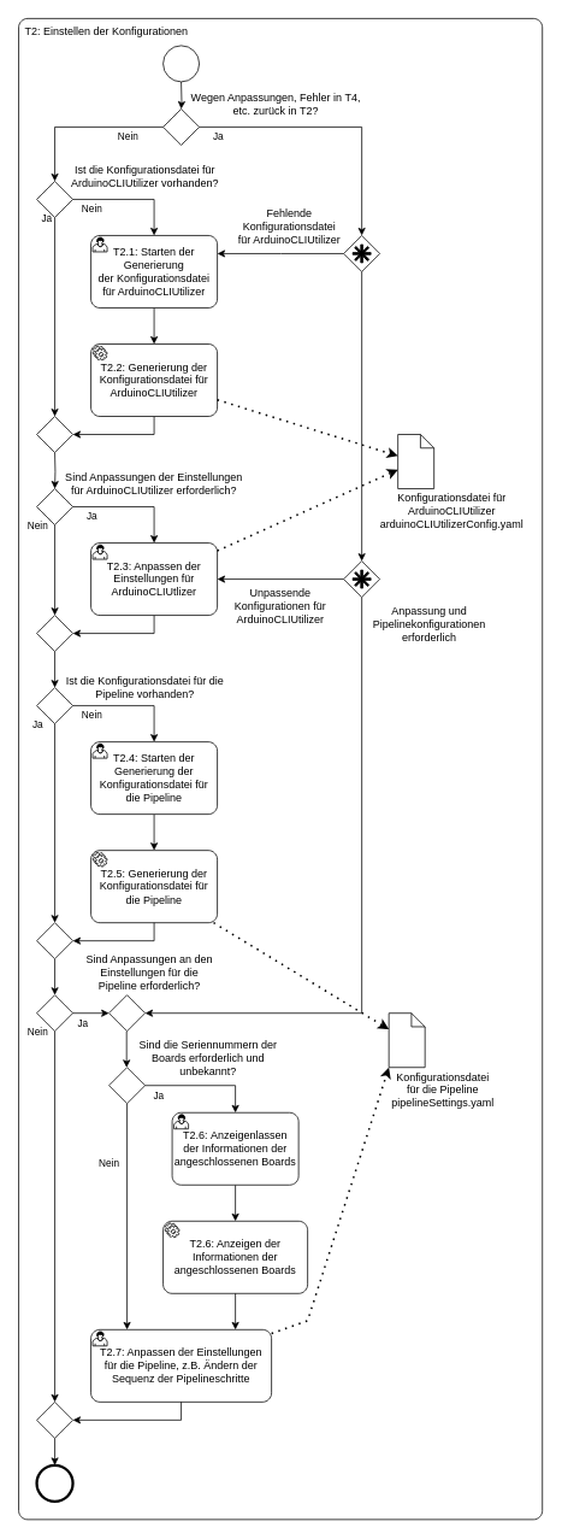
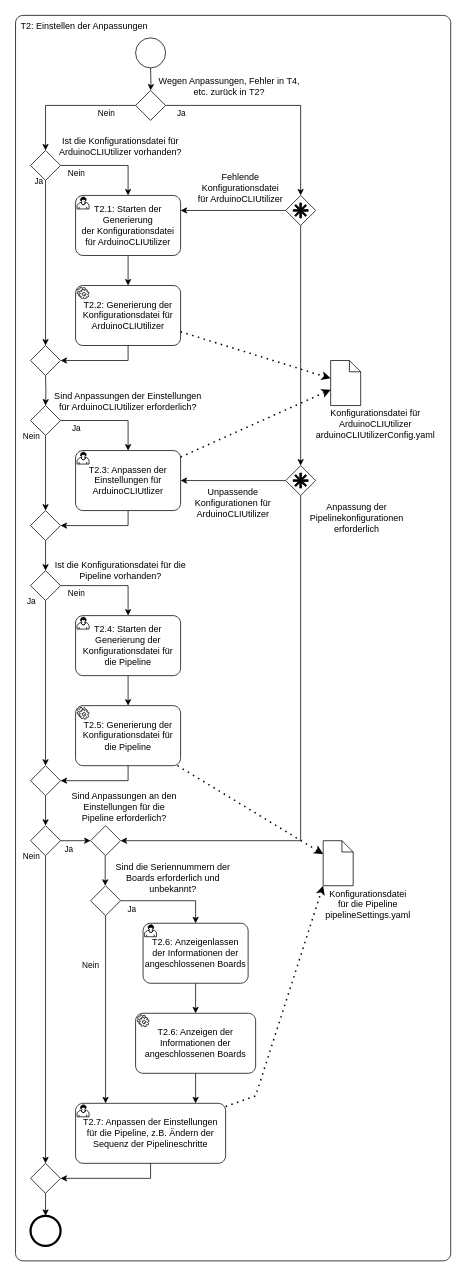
- <mxCell id="2" value="T2: Einstellen der Konfigurationen" style="points=[[0.25,0,0],[0.5,0,0],[0.75,0,0],[1,0.25,0],[1,0.5,0],[1,0.75,0],[0.75,1,0],[0.5,1,0],[0.25,1,0],[0,0.75,0],[0,0.5,0],[0,0.25,0]];shape=mxgraph.bpmn.task;whiteSpace=wrap;rectStyle=rounded;size=10;html=1;container=1;expand=0;collapsible=0;taskMarker=abstract;strokeColor=default;align=left;verticalAlign=top;spacingLeft=5;fontFamily=Helvetica;fontSize=12;fontColor=default;fillColor=default;" parent="1" vertex="1"><mxGeometry x="20" y="20" width="580" height="1660" as="geometry" /></mxCell>
+ <mxCell id="2" value="T2: Einstellen der Anpassungen" style="points=[[0.25,0,0],[0.5,0,0],[0.75,0,0],[1,0.25,0],[1,0.5,0],[1,0.75,0],[0.75,1,0],[0.5,1,0],[0.25,1,0],[0,0.75,0],[0,0.5,0],[0,0.25,0]];shape=mxgraph.bpmn.task;whiteSpace=wrap;rectStyle=rounded;size=10;html=1;container=1;expand=0;collapsible=0;taskMarker=abstract;strokeColor=default;align=left;verticalAlign=top;spacingLeft=5;fontFamily=Helvetica;fontSize=12;fontColor=default;fillColor=default;" parent="1" vertex="1"><mxGeometry x="20" y="20" width="580" height="1660" as="geometry" /></mxCell>
- <mxCell id="84" value="Anpassung und Pipelinekonfigurationen erforderlich" style="text;html=1;align=center;verticalAlign=middle;whiteSpace=wrap;rounded=0;" parent="1" vertex="1"><mxGeometry x="410" y="670" width="130" height="40" as="geometry" /></mxCell>
+ <mxCell id="84" value="Anpassung der Pipelinekonfigurationen erforderlich" style="text;html=1;align=center;verticalAlign=middle;whiteSpace=wrap;rounded=0;" parent="1" vertex="1"><mxGeometry x="410" y="670" width="130" height="40" as="geometry" /></mxCell>
